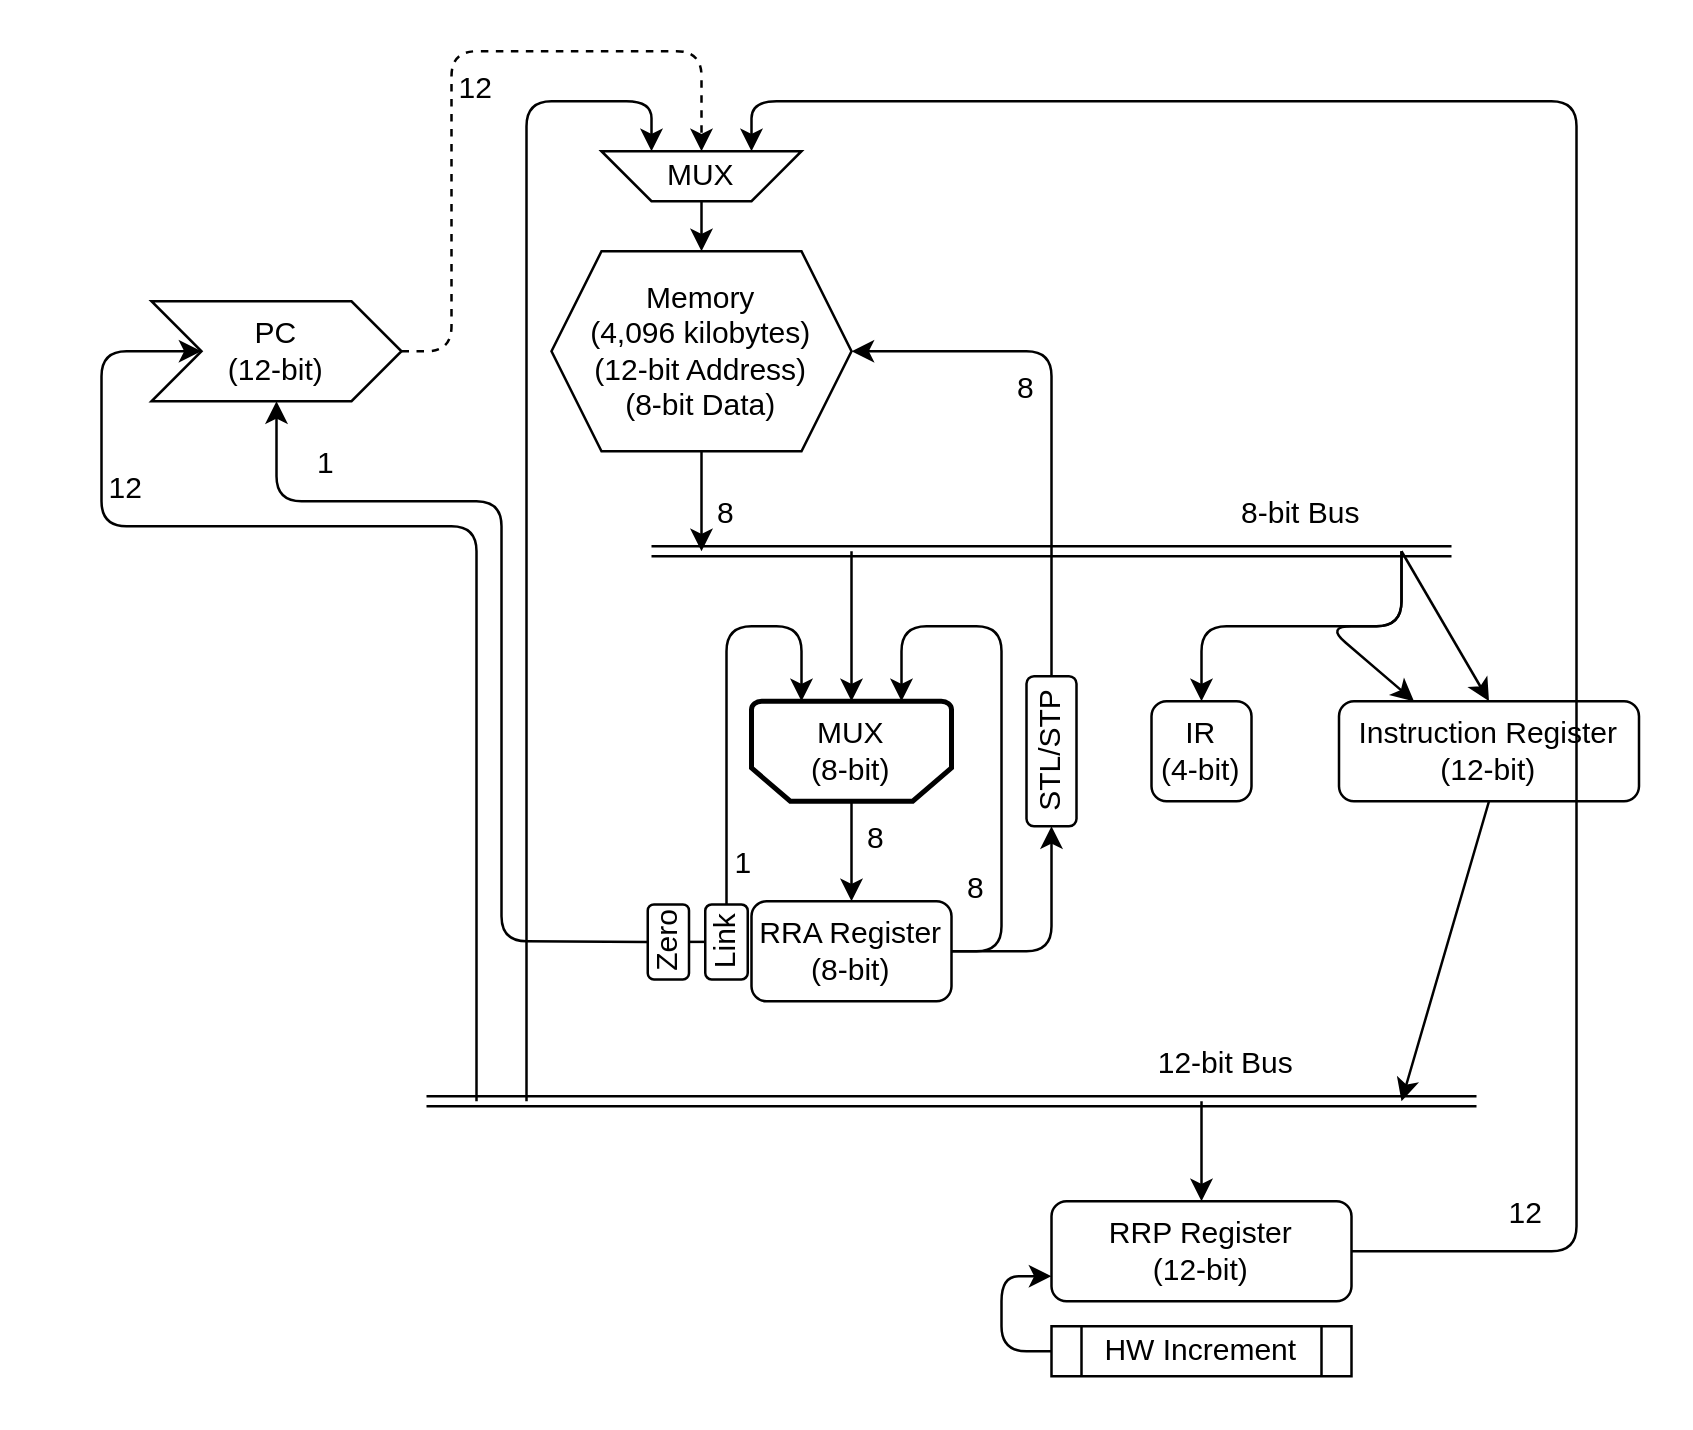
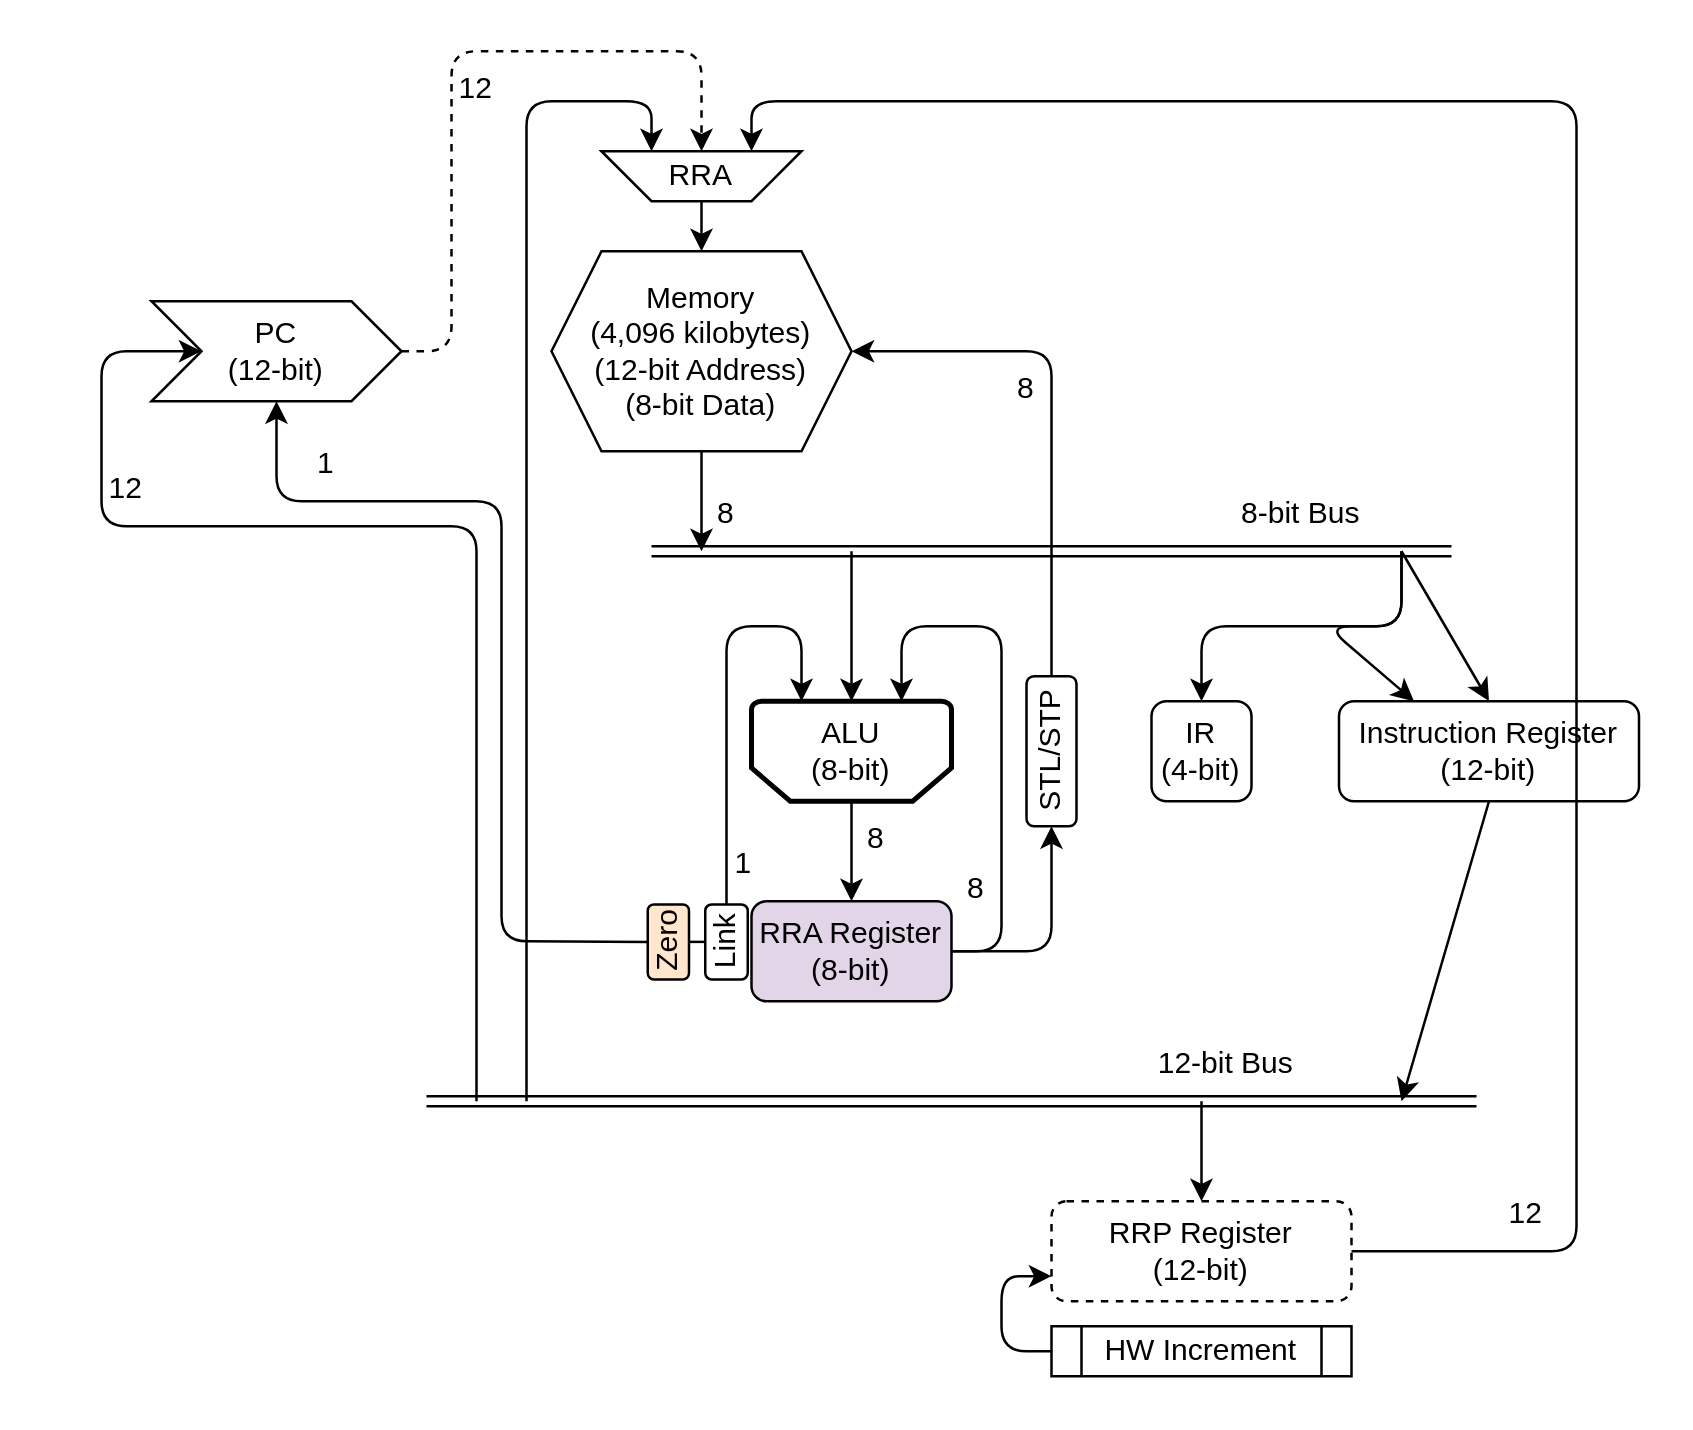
- <mxCell id="5" value="MUX" style="shape=trapezoid;perimeter=trapezoidPerimeter;whiteSpace=wrap;html=1;fixedSize=1;flipV=1;" parent="1" vertex="1"><mxGeometry x="240" y="60" width="80" height="20" as="geometry" /></mxCell>
+ <mxCell id="5" value="RRA" style="shape=trapezoid;perimeter=trapezoidPerimeter;whiteSpace=wrap;html=1;fixedSize=1;flipV=1;" parent="1" vertex="1"><mxGeometry x="240" y="60" width="80" height="20" as="geometry" /></mxCell>
- <mxCell id="10" value="MUX&lt;br&gt;(8-bit)" style="strokeWidth=2;html=1;shape=mxgraph.flowchart.loop_limit;whiteSpace=wrap;flipV=1;" parent="1" vertex="1"><mxGeometry x="300" y="280" width="80" height="40" as="geometry" /></mxCell>
+ <mxCell id="10" value="ALU&lt;br&gt;(8-bit)" style="strokeWidth=2;html=1;shape=mxgraph.flowchart.loop_limit;whiteSpace=wrap;flipV=1;" parent="1" vertex="1"><mxGeometry x="300" y="280" width="80" height="40" as="geometry" /></mxCell>
- <mxCell id="26" value="Zero" style="rounded=1;whiteSpace=wrap;html=1;rotation=-90;" vertex="1" parent="1"><mxGeometry x="251.75" y="368" width="30" height="16.5" as="geometry" /></mxCell>
+ <mxCell id="26" value="Zero" style="rounded=1;whiteSpace=wrap;html=1;rotation=-90;fillColor=#ffe6cc;" vertex="1" parent="1"><mxGeometry x="251.75" y="368" width="30" height="16.5" as="geometry" /></mxCell>
- <mxCell id="11" value="RRA Register&lt;br&gt;(8-bit)" style="rounded=1;whiteSpace=wrap;html=1;" vertex="1" parent="1"><mxGeometry x="300" y="360" width="80" height="40" as="geometry" /></mxCell>
+ <mxCell id="11" value="RRA Register&lt;br&gt;(8-bit)" style="rounded=1;whiteSpace=wrap;html=1;fillColor=#e1d5e7;" vertex="1" parent="1"><mxGeometry x="300" y="360" width="80" height="40" as="geometry" /></mxCell>
- <mxCell id="19" value="RRP Register&lt;br&gt;(12-bit)" style="rounded=1;whiteSpace=wrap;html=1;" vertex="1" parent="1"><mxGeometry x="420" y="480" width="120" height="40" as="geometry" /></mxCell>
+ <mxCell id="19" value="RRP Register&lt;br&gt;(12-bit)" style="rounded=1;whiteSpace=wrap;html=1;dashed=1;" vertex="1" parent="1"><mxGeometry x="420" y="480" width="120" height="40" as="geometry" /></mxCell>
